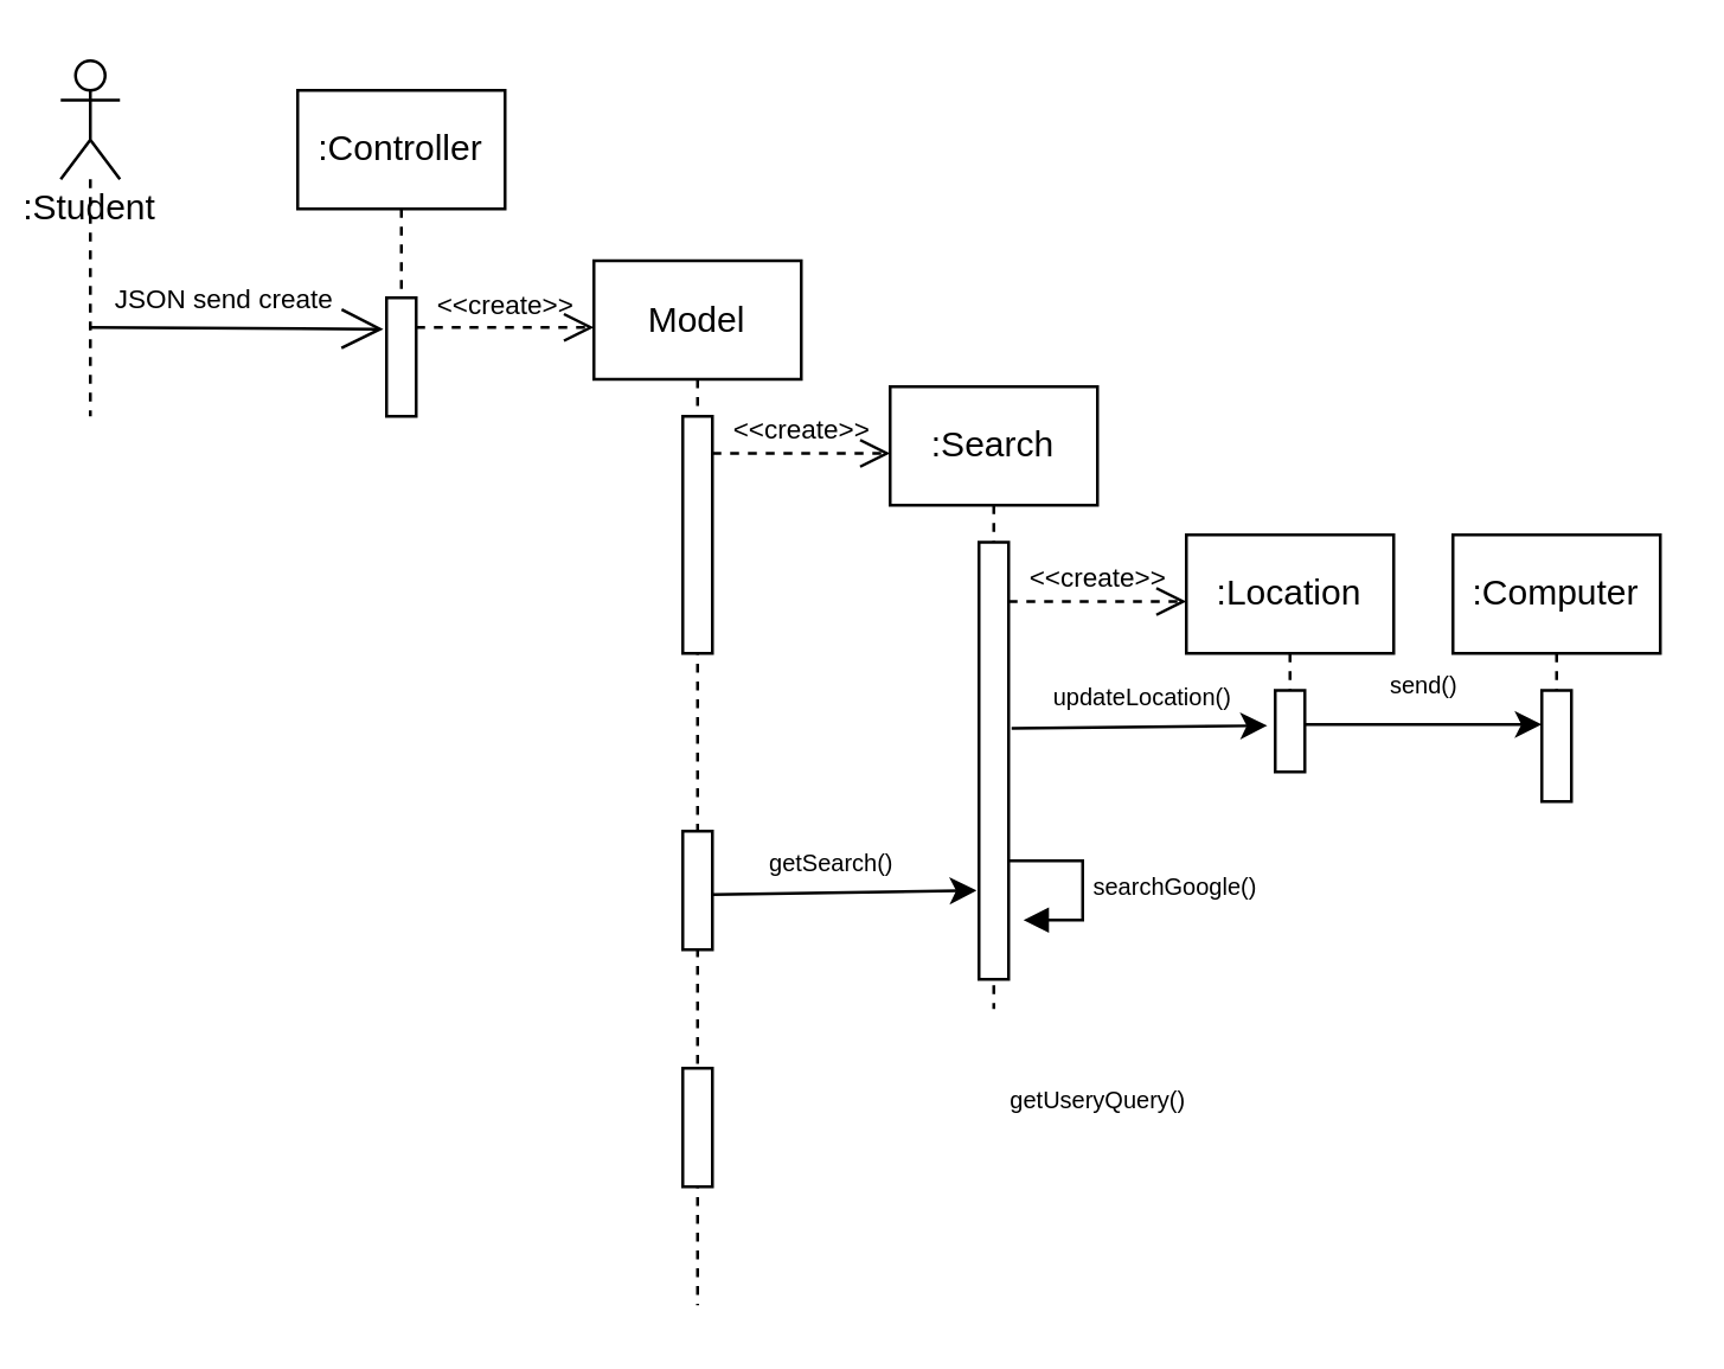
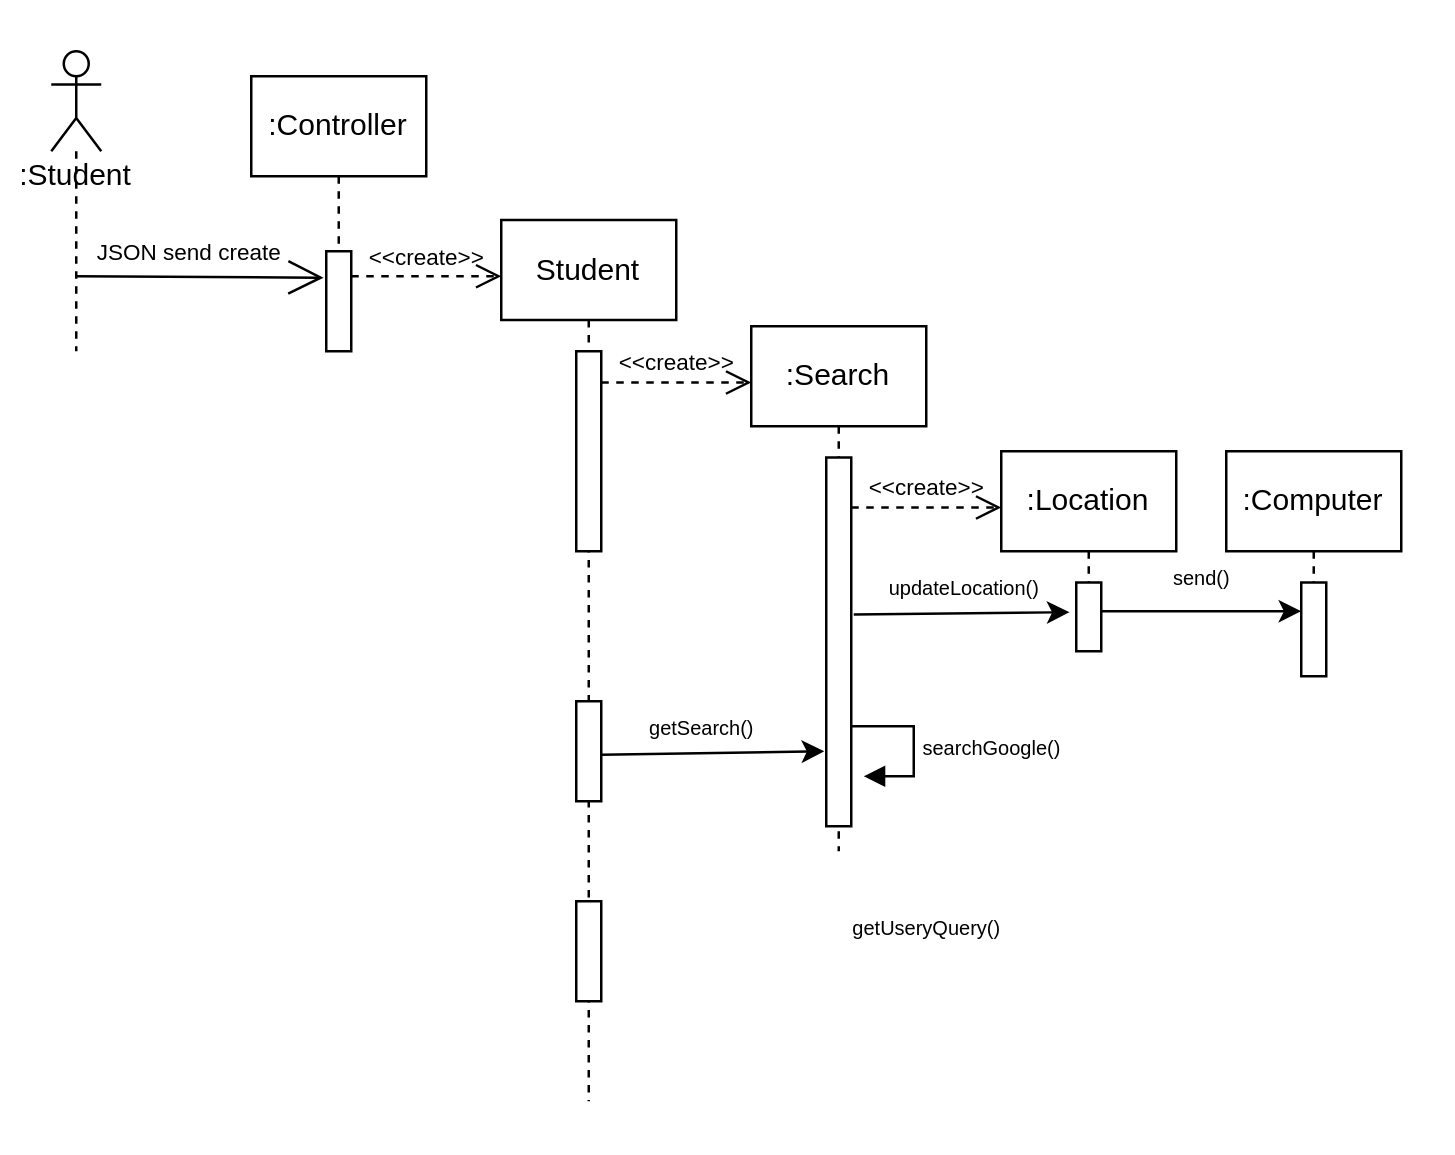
- <mxCell id="7" value="Model" style="shape=umlLifeline;perimeter=lifelinePerimeter;whiteSpace=wrap;html=1;container=1;collapsible=0;recursiveResize=0;outlineConnect=0;" parent="1" vertex="1"><mxGeometry x="200" y="87.5" width="70" height="352.5" as="geometry" /></mxCell>
+ <mxCell id="7" value="Student" style="shape=umlLifeline;perimeter=lifelinePerimeter;whiteSpace=wrap;html=1;container=1;collapsible=0;recursiveResize=0;outlineConnect=0;" parent="1" vertex="1"><mxGeometry x="200" y="87.5" width="70" height="352.5" as="geometry" /></mxCell>
